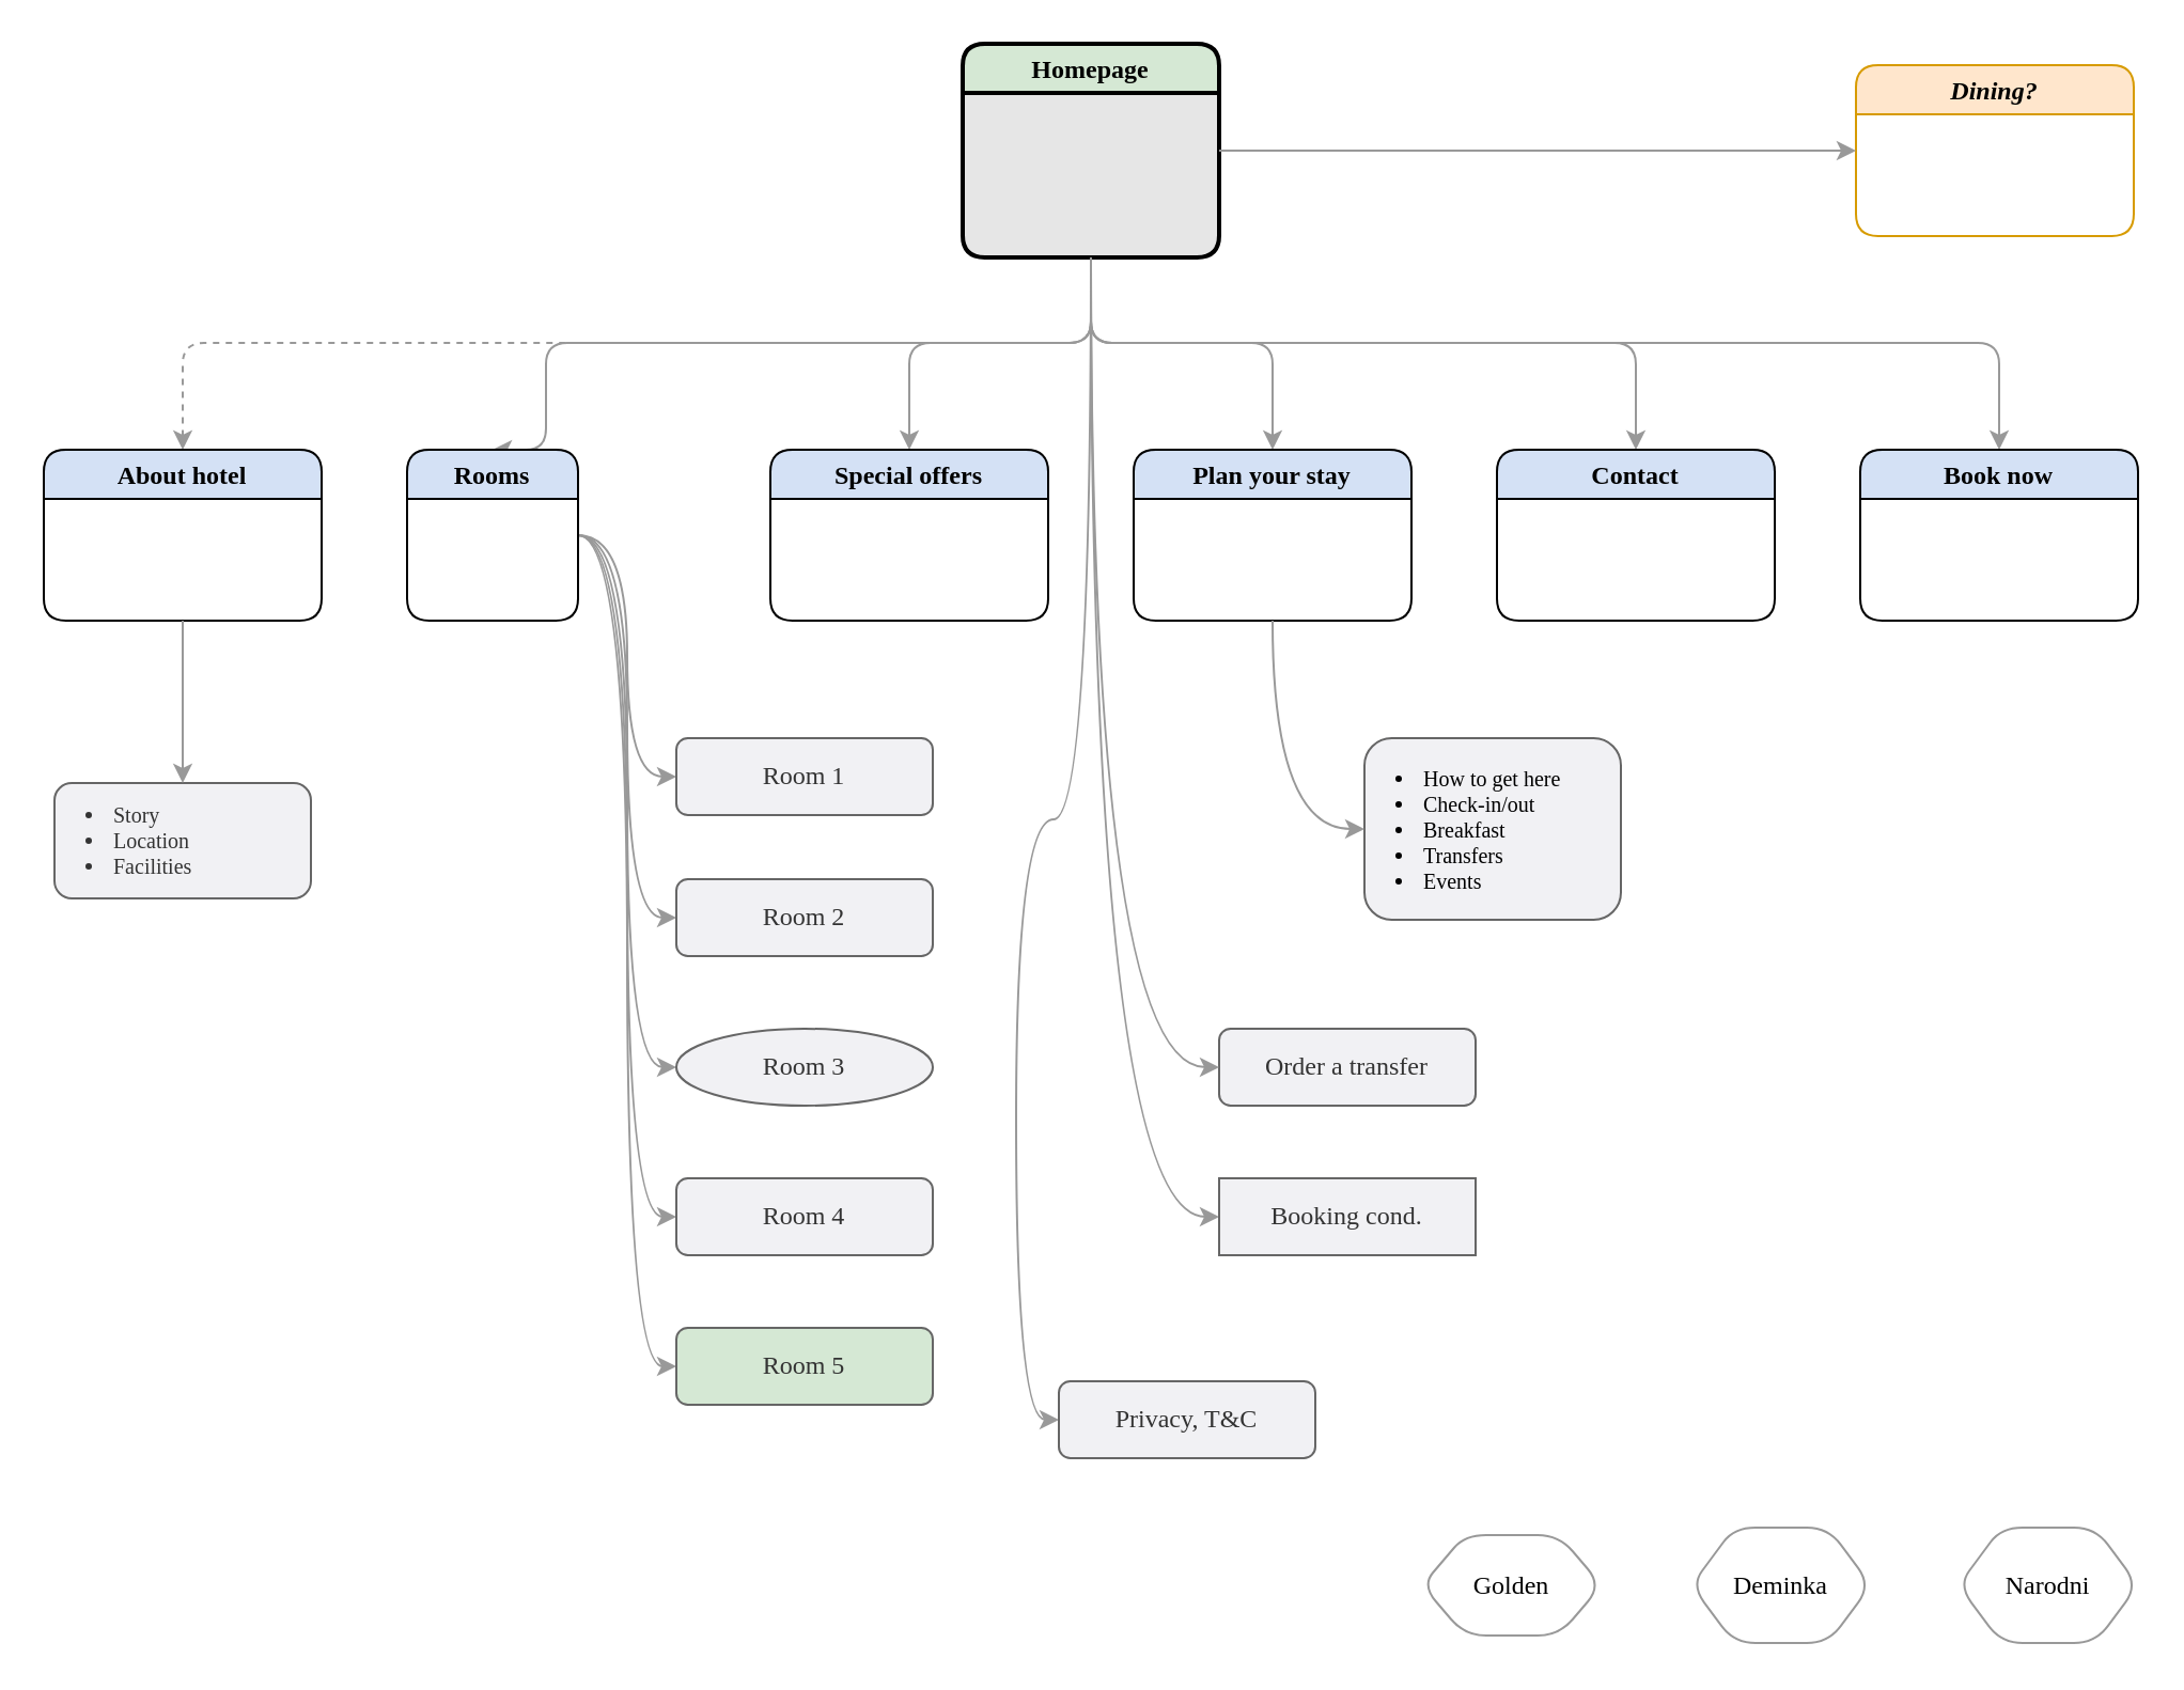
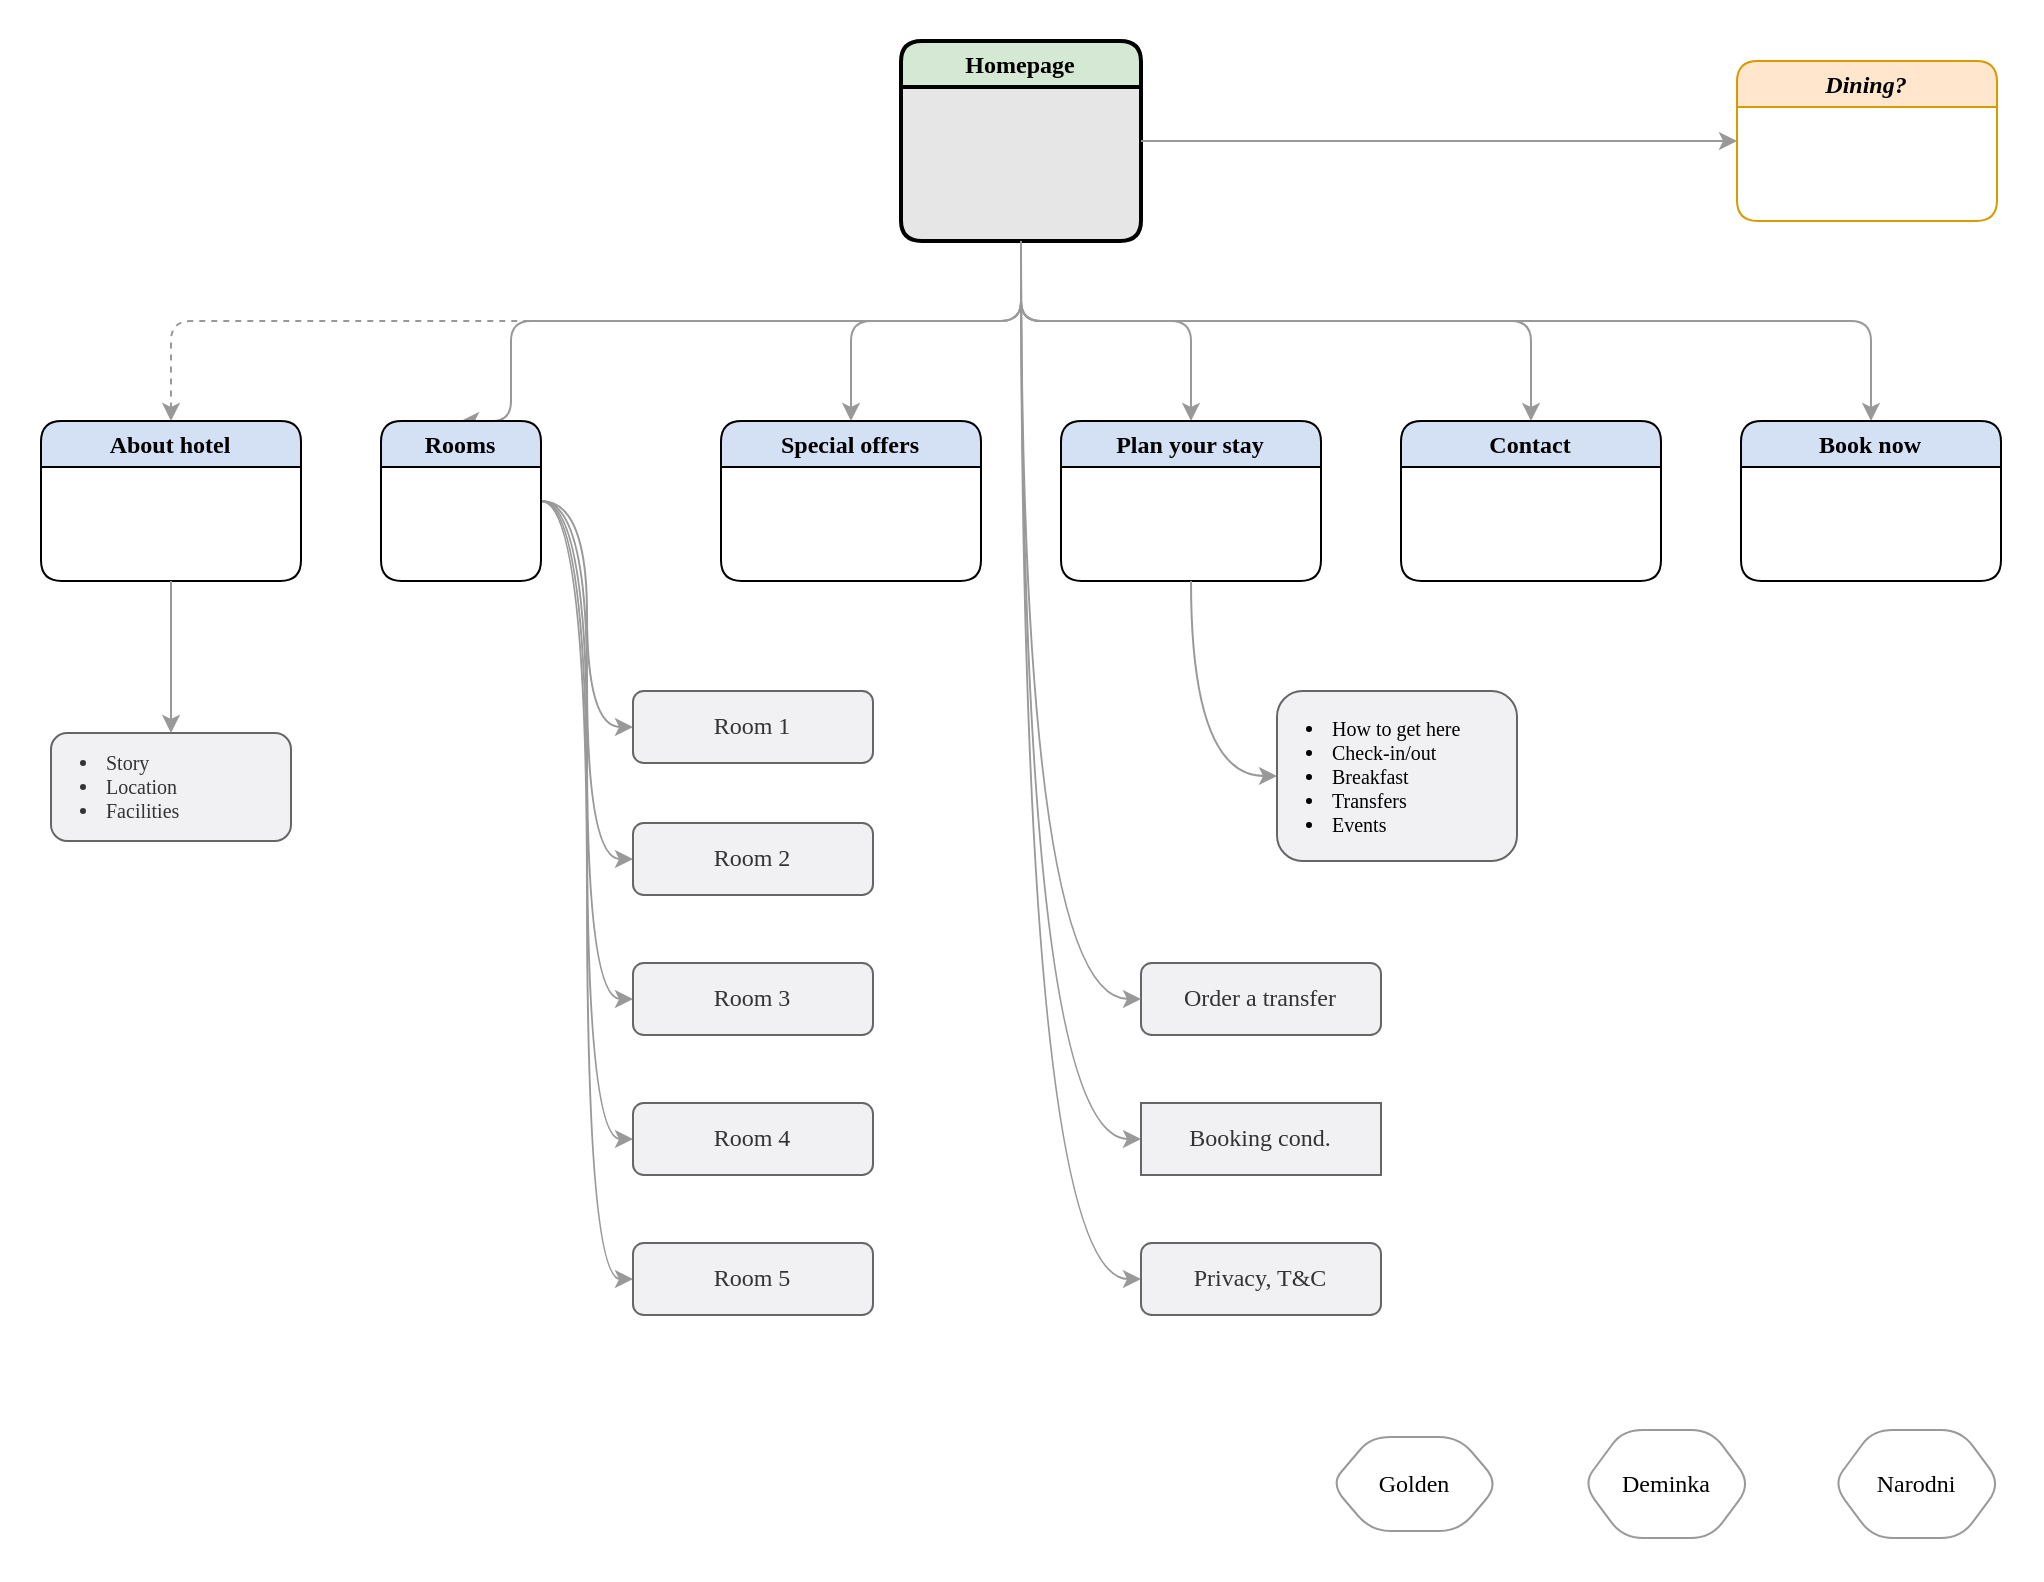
- <mxCell id="24" value="Room 3" style="ellipse;whiteSpace=wrap;html=1;shadow=0;glass=0;sketch=0;strokeWidth=1;fillColor=#F1F1F4;gradientDirection=south;strokeColor=#666666;fontColor=#333333;fontFamily=Be Vietnam Pro;fontSource=https%3A%2F%2Ffonts.googleapis.com%2Fcss%3Ffamily%3DBe%2BVietnam%2BPro;" parent="1" vertex="1"><mxGeometry x="316" y="481" width="120" height="36" as="geometry" /></mxCell>
+ <mxCell id="24" value="Room 3" style="rounded=1;whiteSpace=wrap;html=1;shadow=0;glass=0;sketch=0;strokeWidth=1;fillColor=#F1F1F4;gradientDirection=south;strokeColor=#666666;fontColor=#333333;fontFamily=Be Vietnam Pro;fontSource=https%3A%2F%2Ffonts.googleapis.com%2Fcss%3Ffamily%3DBe%2BVietnam%2BPro;" parent="1" vertex="1"><mxGeometry x="316" y="481" width="120" height="36" as="geometry" /></mxCell>
- <mxCell id="26" value="Room 5" style="rounded=1;whiteSpace=wrap;html=1;shadow=0;glass=0;sketch=0;strokeWidth=1;fillColor=#d5e8d4;gradientDirection=south;strokeColor=#666666;fontColor=#333333;fontFamily=Be Vietnam Pro;fontSource=https%3A%2F%2Ffonts.googleapis.com%2Fcss%3Ffamily%3DBe%2BVietnam%2BPro;" parent="1" vertex="1"><mxGeometry x="316" y="621" width="120" height="36" as="geometry" /></mxCell>
+ <mxCell id="26" value="Room 5" style="rounded=1;whiteSpace=wrap;html=1;shadow=0;glass=0;sketch=0;strokeWidth=1;fillColor=#F1F1F4;gradientDirection=south;strokeColor=#666666;fontColor=#333333;fontFamily=Be Vietnam Pro;fontSource=https%3A%2F%2Ffonts.googleapis.com%2Fcss%3Ffamily%3DBe%2BVietnam%2BPro;" parent="1" vertex="1"><mxGeometry x="316" y="621" width="120" height="36" as="geometry" /></mxCell>
- <mxCell id="35" value="Privacy, T&amp;amp;C" style="rounded=1;whiteSpace=wrap;html=1;shadow=0;glass=0;sketch=0;strokeWidth=1;fillColor=#F1F1F4;gradientDirection=south;strokeColor=#666666;fontColor=#333333;fontFamily=Be Vietnam Pro;fontSource=https%3A%2F%2Ffonts.googleapis.com%2Fcss%3Ffamily%3DBe%2BVietnam%2BPro;" parent="1" vertex="1"><mxGeometry x="495" y="646" width="120" height="36" as="geometry" /></mxCell>
+ <mxCell id="35" value="Privacy, T&amp;amp;C" style="rounded=1;whiteSpace=wrap;html=1;shadow=0;glass=0;sketch=0;strokeWidth=1;fillColor=#F1F1F4;gradientDirection=south;strokeColor=#666666;fontColor=#333333;fontFamily=Be Vietnam Pro;fontSource=https%3A%2F%2Ffonts.googleapis.com%2Fcss%3Ffamily%3DBe%2BVietnam%2BPro;" parent="1" vertex="1"><mxGeometry x="570" y="621" width="120" height="36" as="geometry" /></mxCell>
